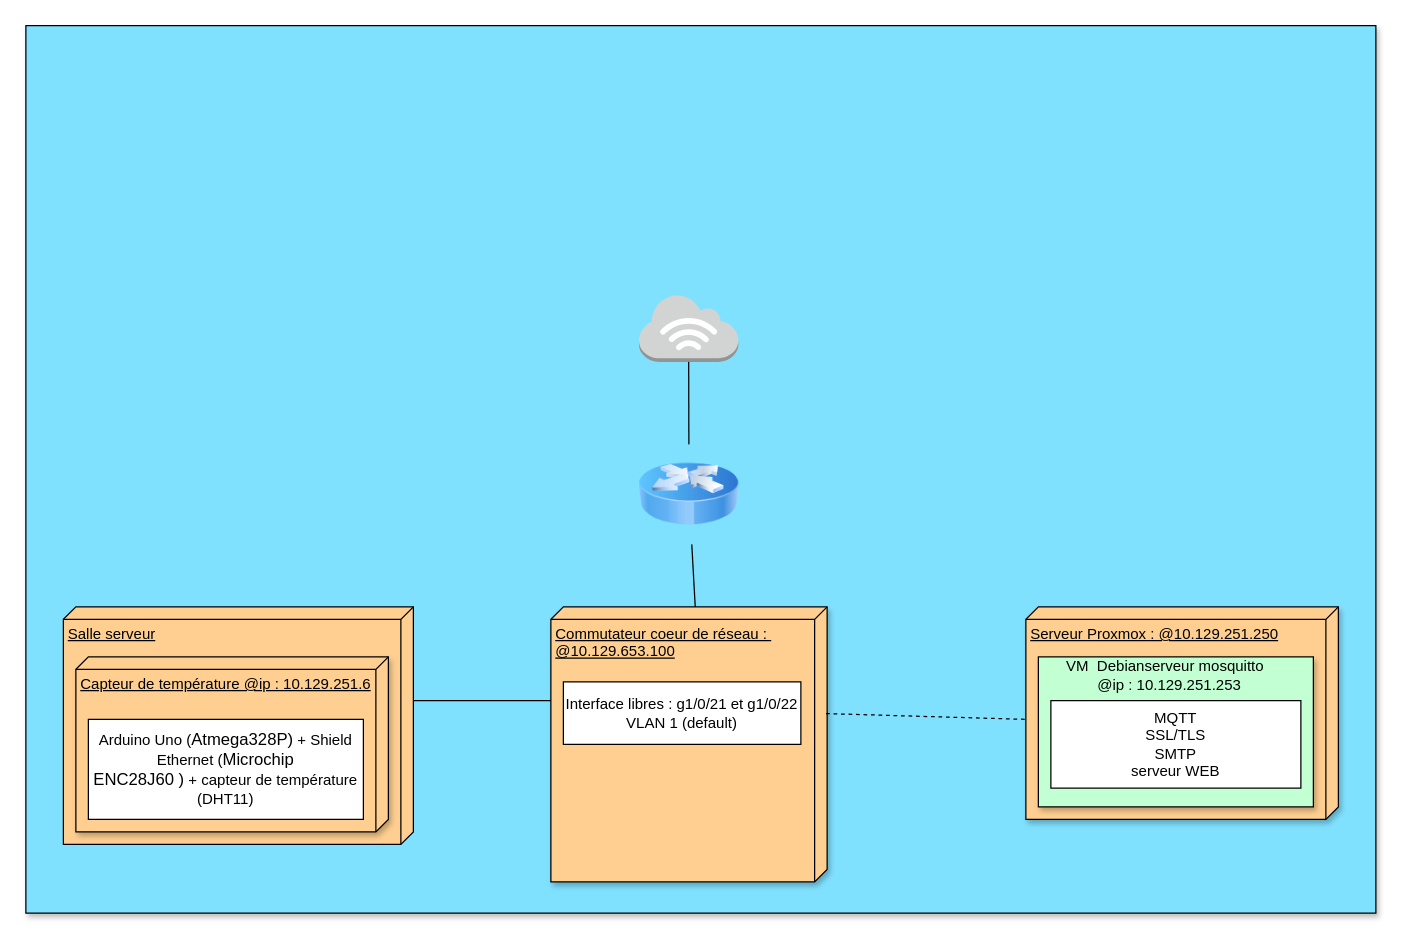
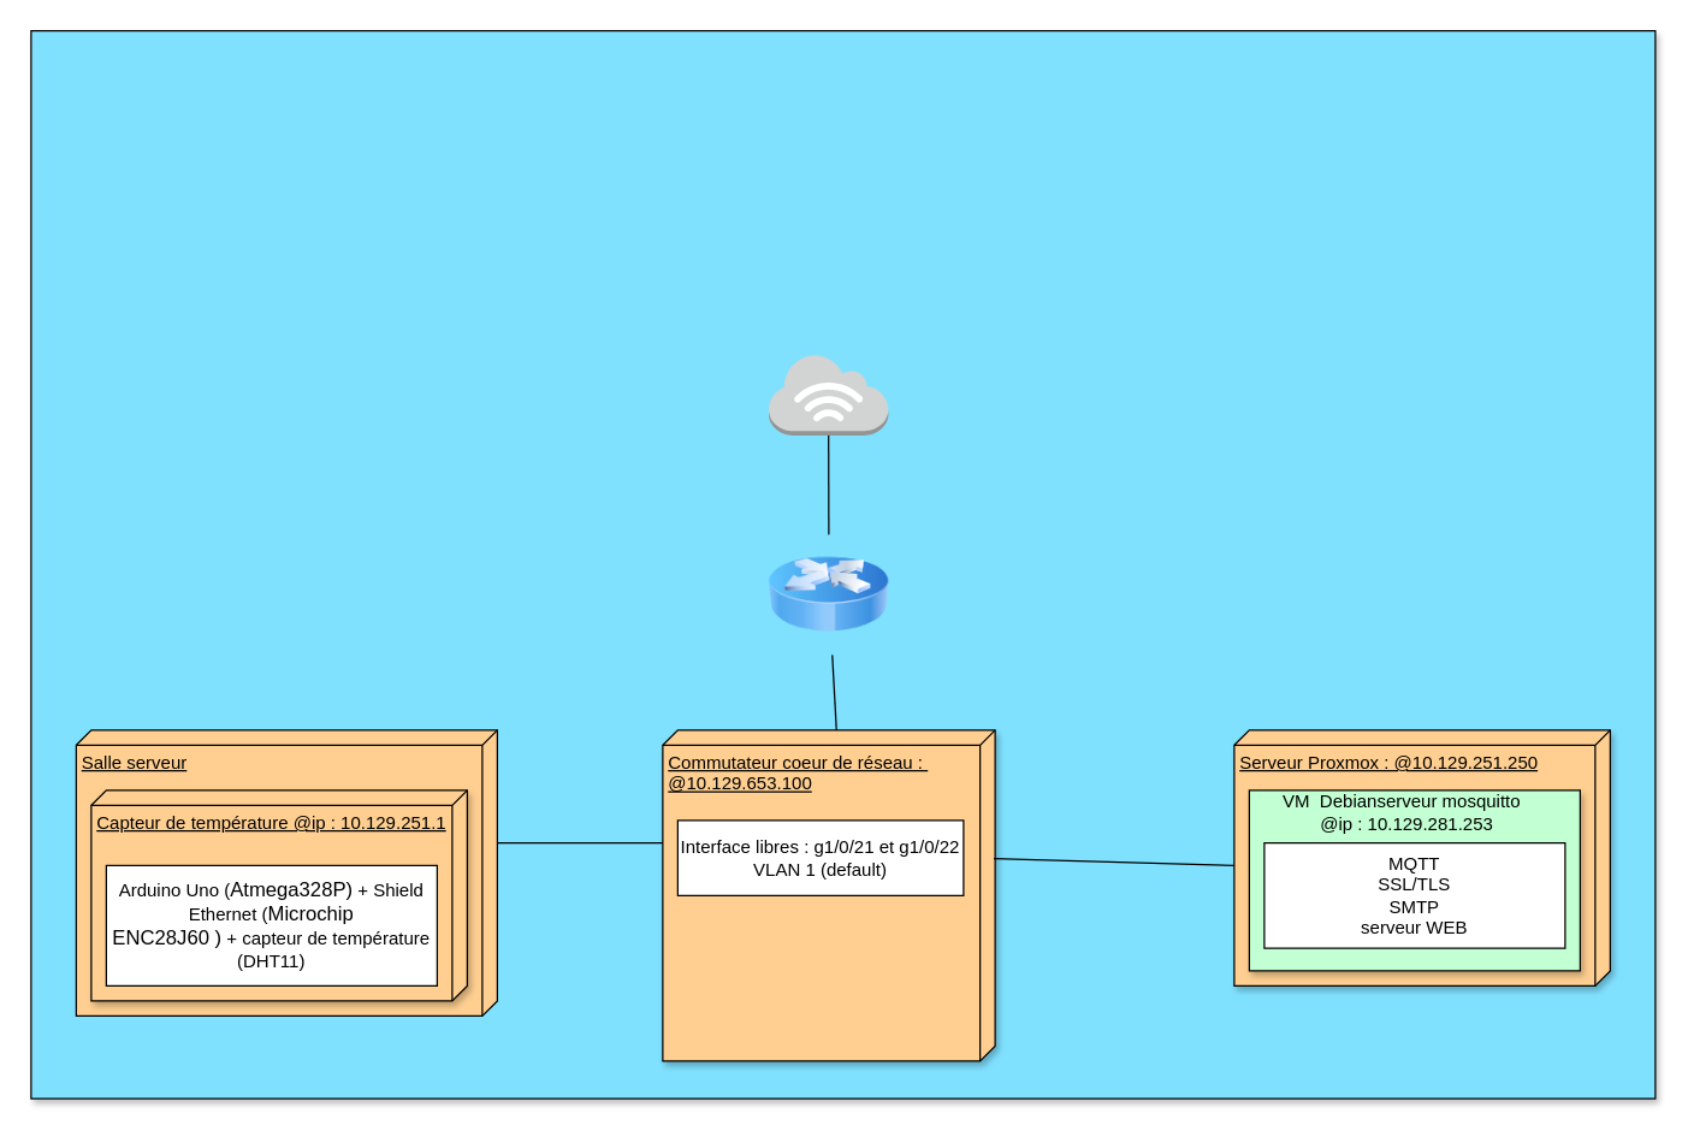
- <mxCell id="9" value="VM&amp;nbsp; Debianserveur mosquitto&amp;nbsp;&amp;nbsp;&lt;div&gt;@ip : 10.129.251.253&lt;/div&gt;" style="text;html=1;align=center;verticalAlign=middle;whiteSpace=wrap;rounded=0;" parent="1" vertex="1"><mxGeometry x="830" y="525" width="210" height="30" as="geometry" /></mxCell>
+ <mxCell id="9" value="VM&amp;nbsp; Debianserveur mosquitto&amp;nbsp;&amp;nbsp;&lt;div&gt;@ip : 10.129.281.253&lt;/div&gt;" style="text;html=1;align=center;verticalAlign=middle;whiteSpace=wrap;rounded=0;" parent="1" vertex="1"><mxGeometry x="830" y="525" width="210" height="30" as="geometry" /></mxCell>
- <mxCell id="6" value="Capteur de température @ip : 10.129.251.6&lt;div&gt;&lt;div&gt;&lt;br style=&quot;text-align: center;&quot;&gt;&lt;/div&gt;&lt;/div&gt;" style="verticalAlign=top;align=left;spacingTop=8;spacingLeft=2;spacingRight=12;shape=cube;size=10;direction=south;fontStyle=4;html=1;whiteSpace=wrap;shadow=1;fillColor=#FFCF91;" parent="1" vertex="1"><mxGeometry x="60" y="525" width="250" height="140" as="geometry" /></mxCell>
+ <mxCell id="6" value="Capteur de température @ip : 10.129.251.1&lt;div&gt;&lt;div&gt;&lt;br style=&quot;text-align: center;&quot;&gt;&lt;/div&gt;&lt;/div&gt;" style="verticalAlign=top;align=left;spacingTop=8;spacingLeft=2;spacingRight=12;shape=cube;size=10;direction=south;fontStyle=4;html=1;whiteSpace=wrap;shadow=1;fillColor=#FFCF91;" parent="1" vertex="1"><mxGeometry x="60" y="525" width="250" height="140" as="geometry" /></mxCell>
- <mxCell id="16" value="" style="endArrow=none;html=1;rounded=0;exitX=0.388;exitY=0.004;exitDx=0;exitDy=0;exitPerimeter=0;entryX=0;entryY=0;entryDx=90;entryDy=250;entryPerimeter=0;dashed=1;" edge="1" parent="1" source="8" target="4"><mxGeometry width="50" height="50" relative="1" as="geometry"><mxPoint x="690" y="569.5" as="sourcePoint" /><mxPoint x="810" y="569.5" as="targetPoint" /></mxGeometry></mxCell>
+ <mxCell id="16" value="" style="endArrow=none;html=1;rounded=0;exitX=0.388;exitY=0.004;exitDx=0;exitDy=0;exitPerimeter=0;entryX=0;entryY=0;entryDx=90;entryDy=250;entryPerimeter=0;" edge="1" parent="1" source="8" target="4"><mxGeometry width="50" height="50" relative="1" as="geometry"><mxPoint x="690" y="569.5" as="sourcePoint" /><mxPoint x="810" y="569.5" as="targetPoint" /></mxGeometry></mxCell>
